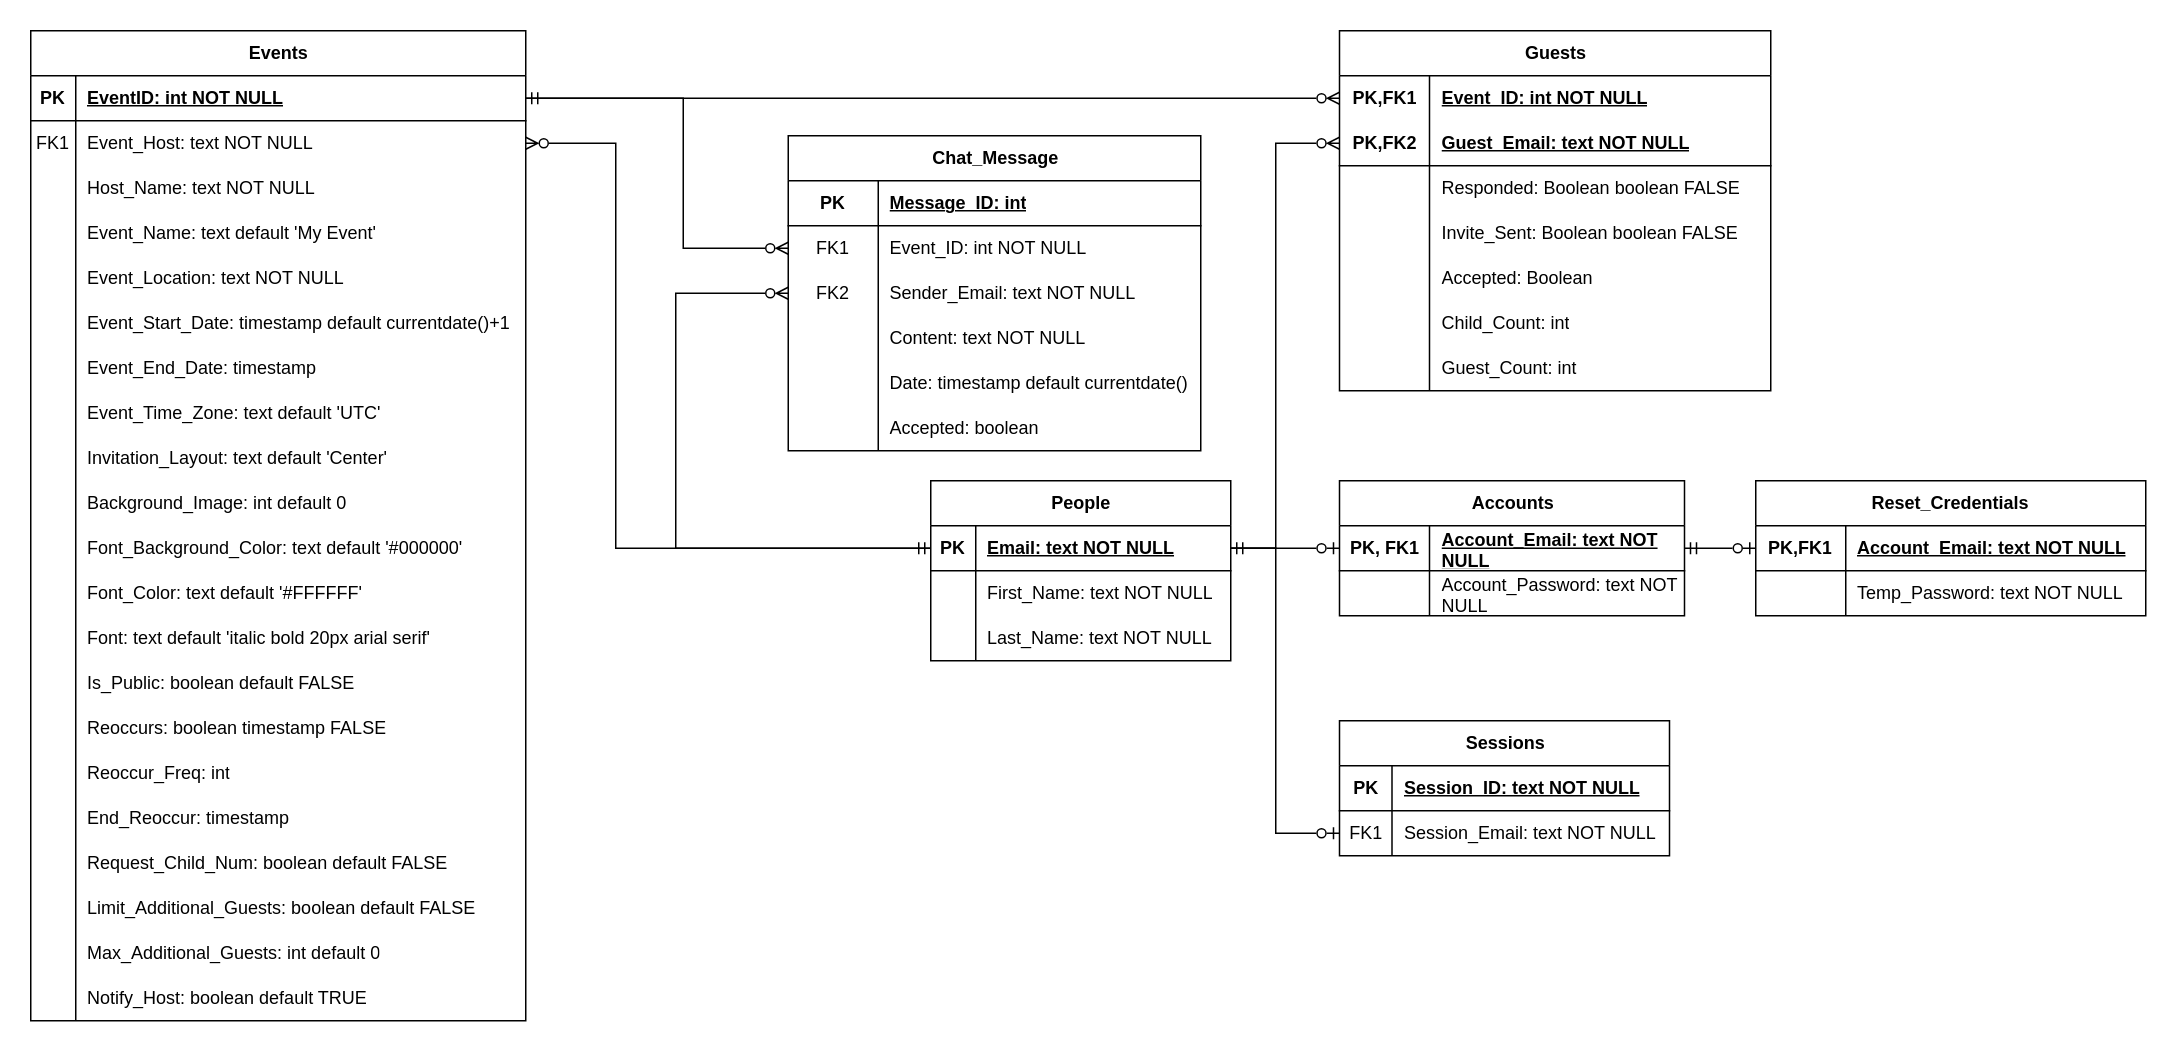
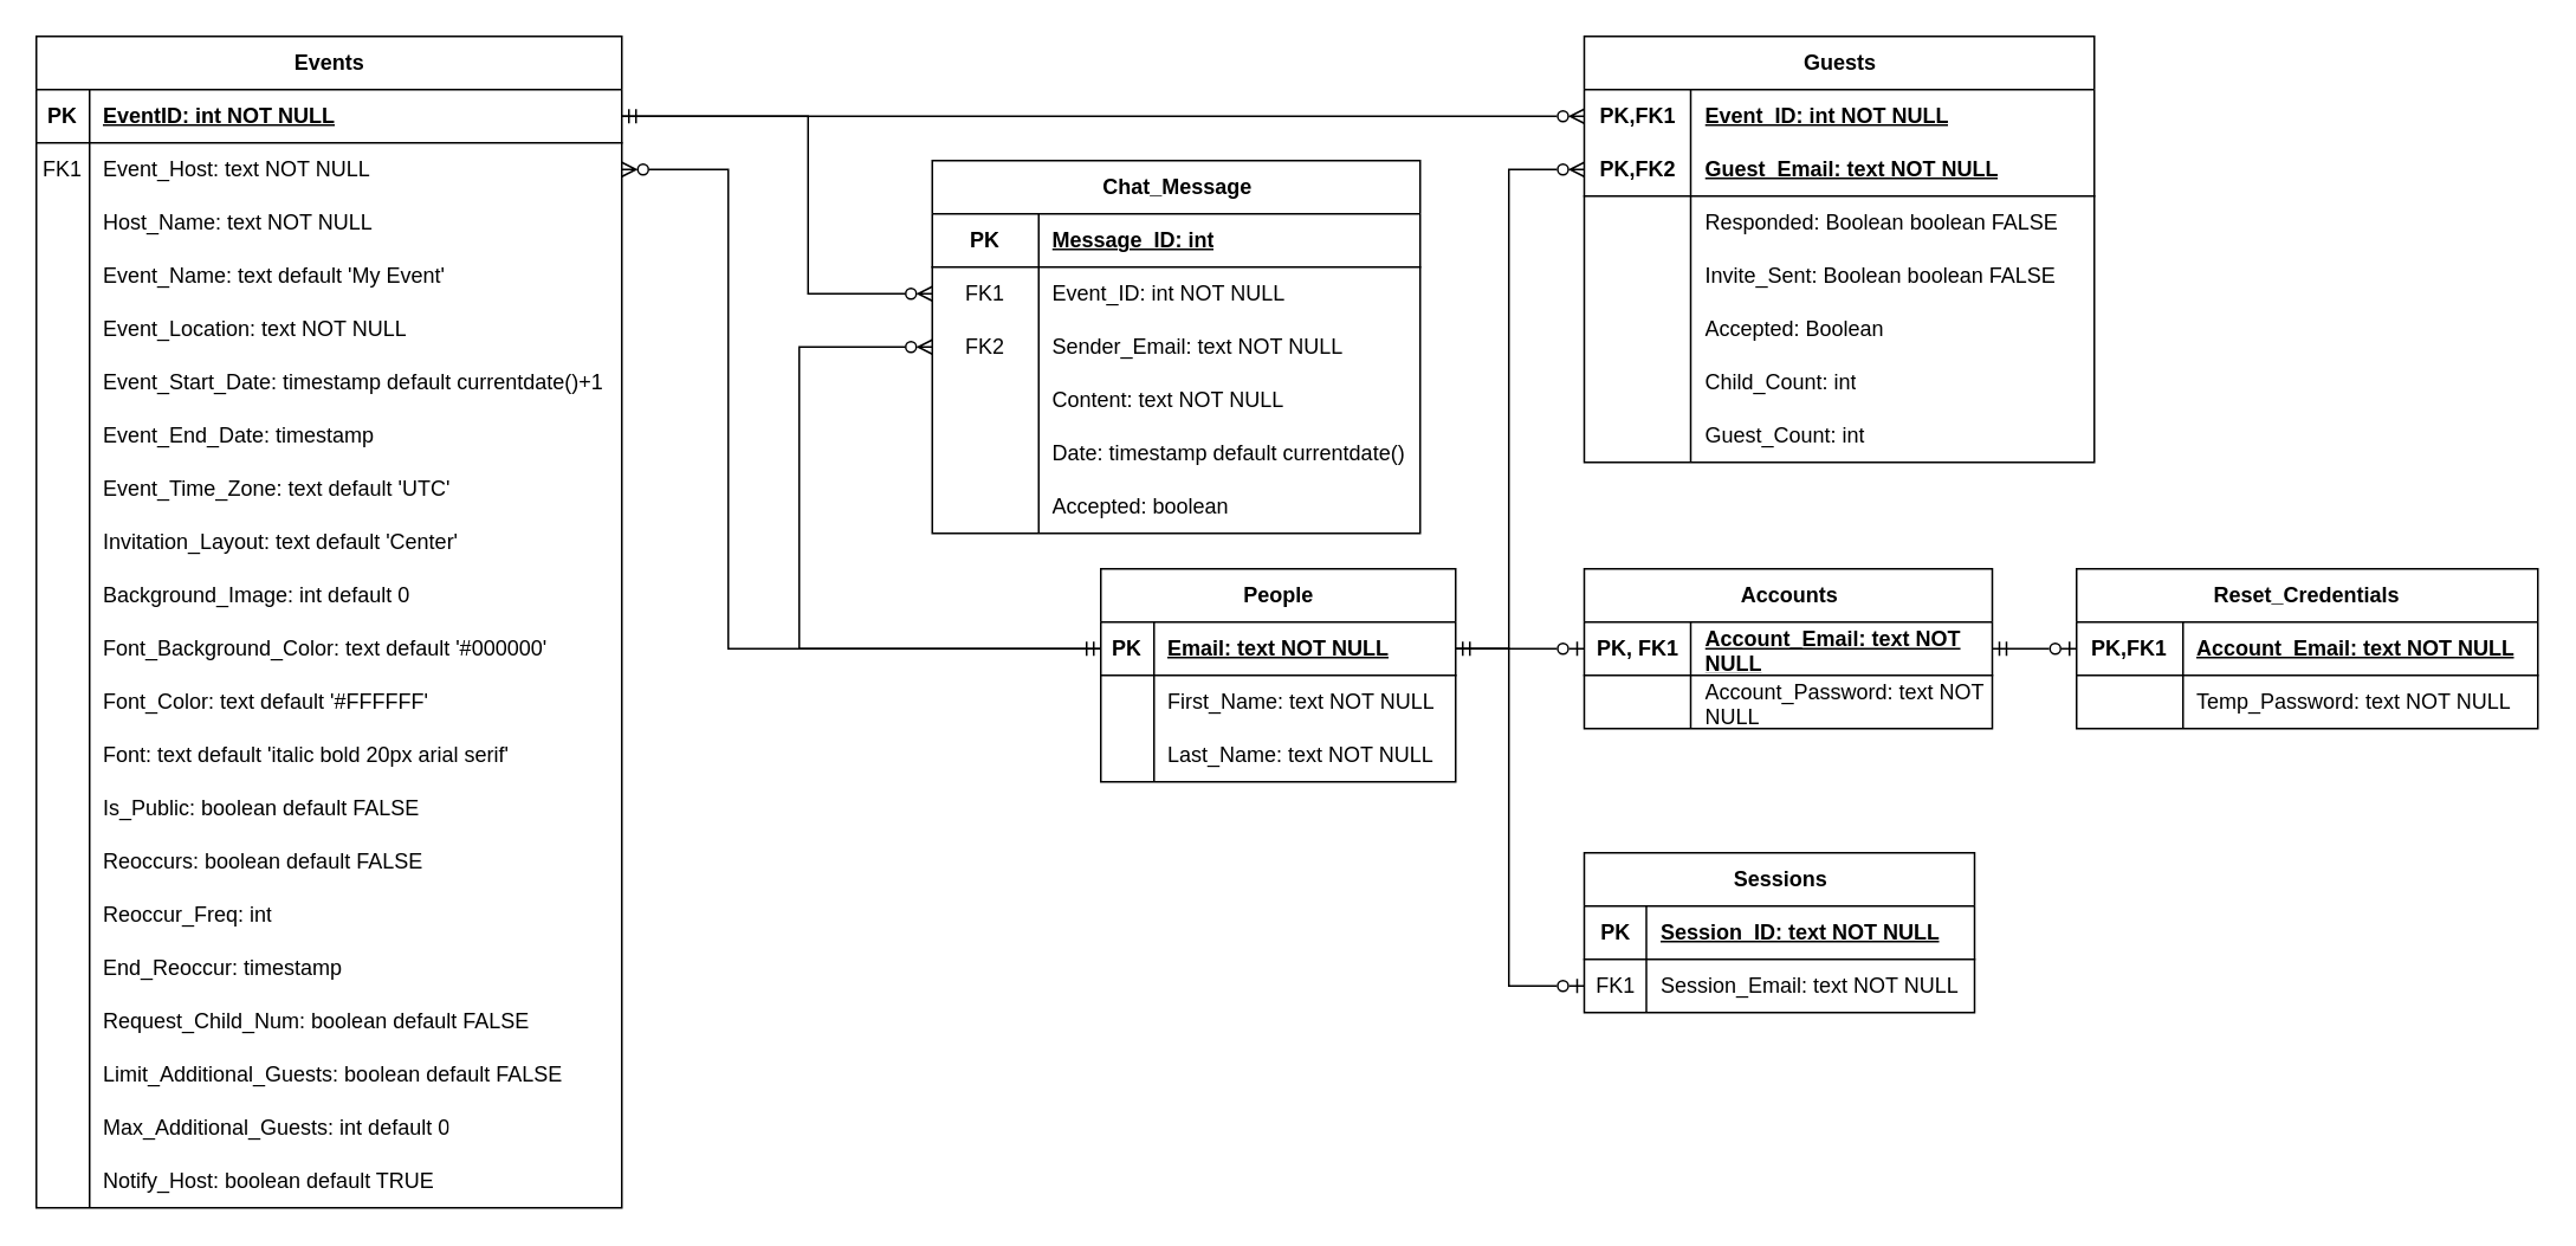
- <mxCell id="47" value="Reoccurs: boolean timestamp FALSE" style="shape=partialRectangle;connectable=0;fillColor=none;top=0;left=0;bottom=0;right=0;align=left;spacingLeft=6;overflow=hidden;whiteSpace=wrap;html=1;" parent="45" vertex="1"><mxGeometry x="30" width="300" height="30" as="geometry"><mxRectangle width="300" height="30" as="alternateBounds" /></mxGeometry></mxCell>
+ <mxCell id="47" value="Reoccurs: boolean default FALSE" style="shape=partialRectangle;connectable=0;fillColor=none;top=0;left=0;bottom=0;right=0;align=left;spacingLeft=6;overflow=hidden;whiteSpace=wrap;html=1;" parent="45" vertex="1"><mxGeometry x="30" width="300" height="30" as="geometry"><mxRectangle width="300" height="30" as="alternateBounds" /></mxGeometry></mxCell>
